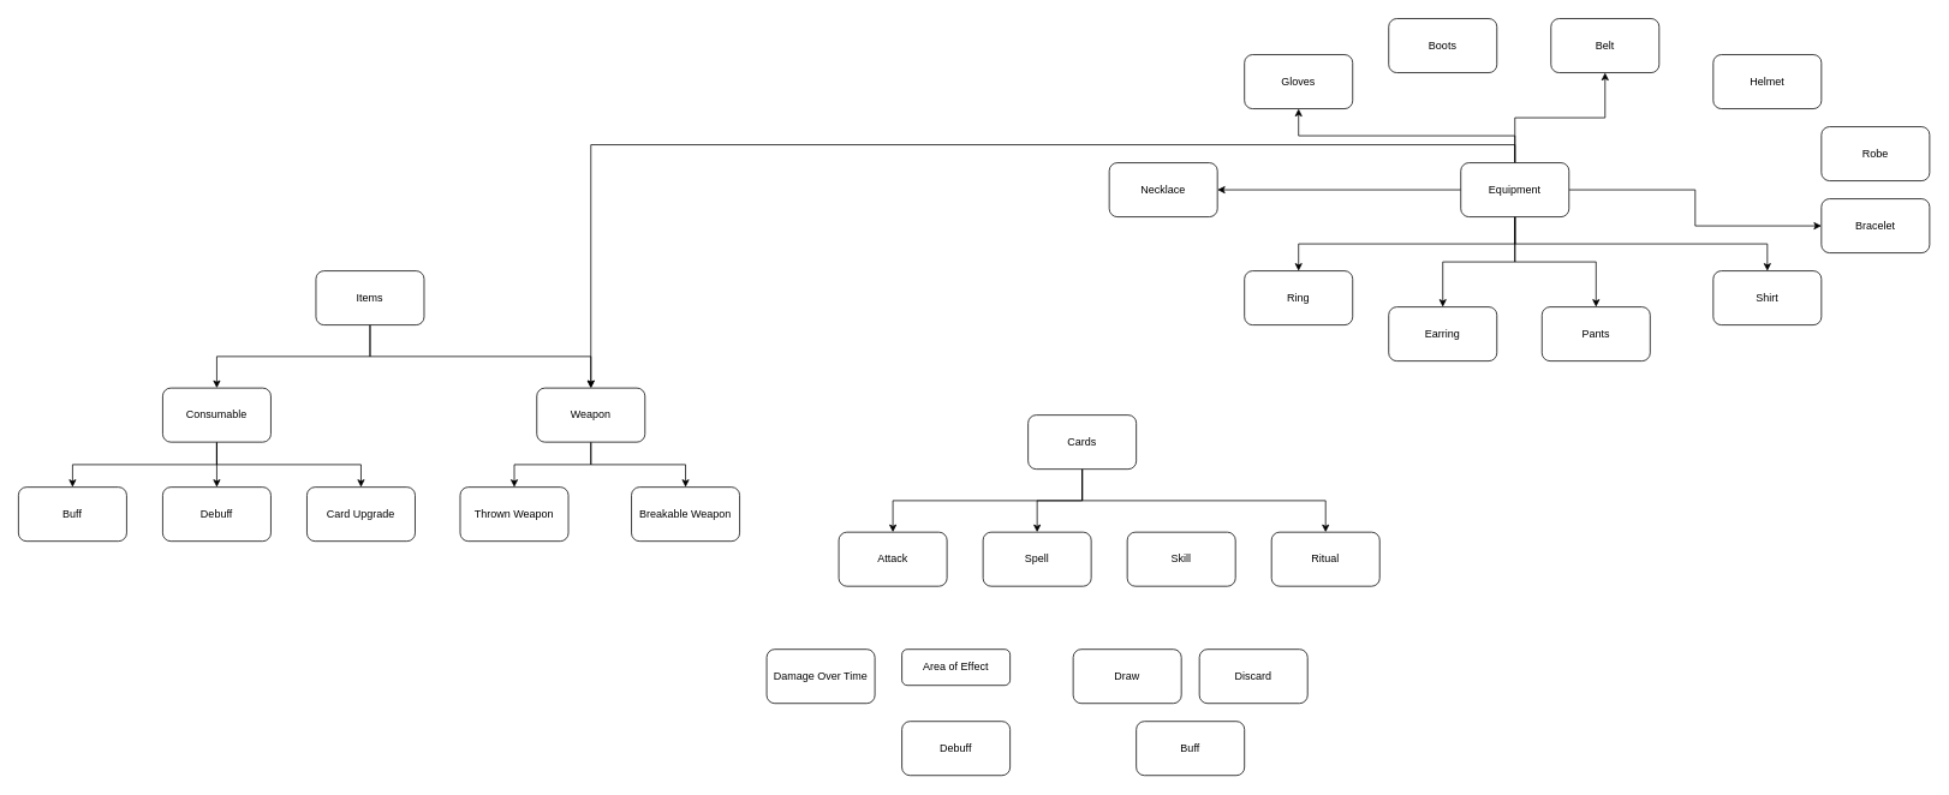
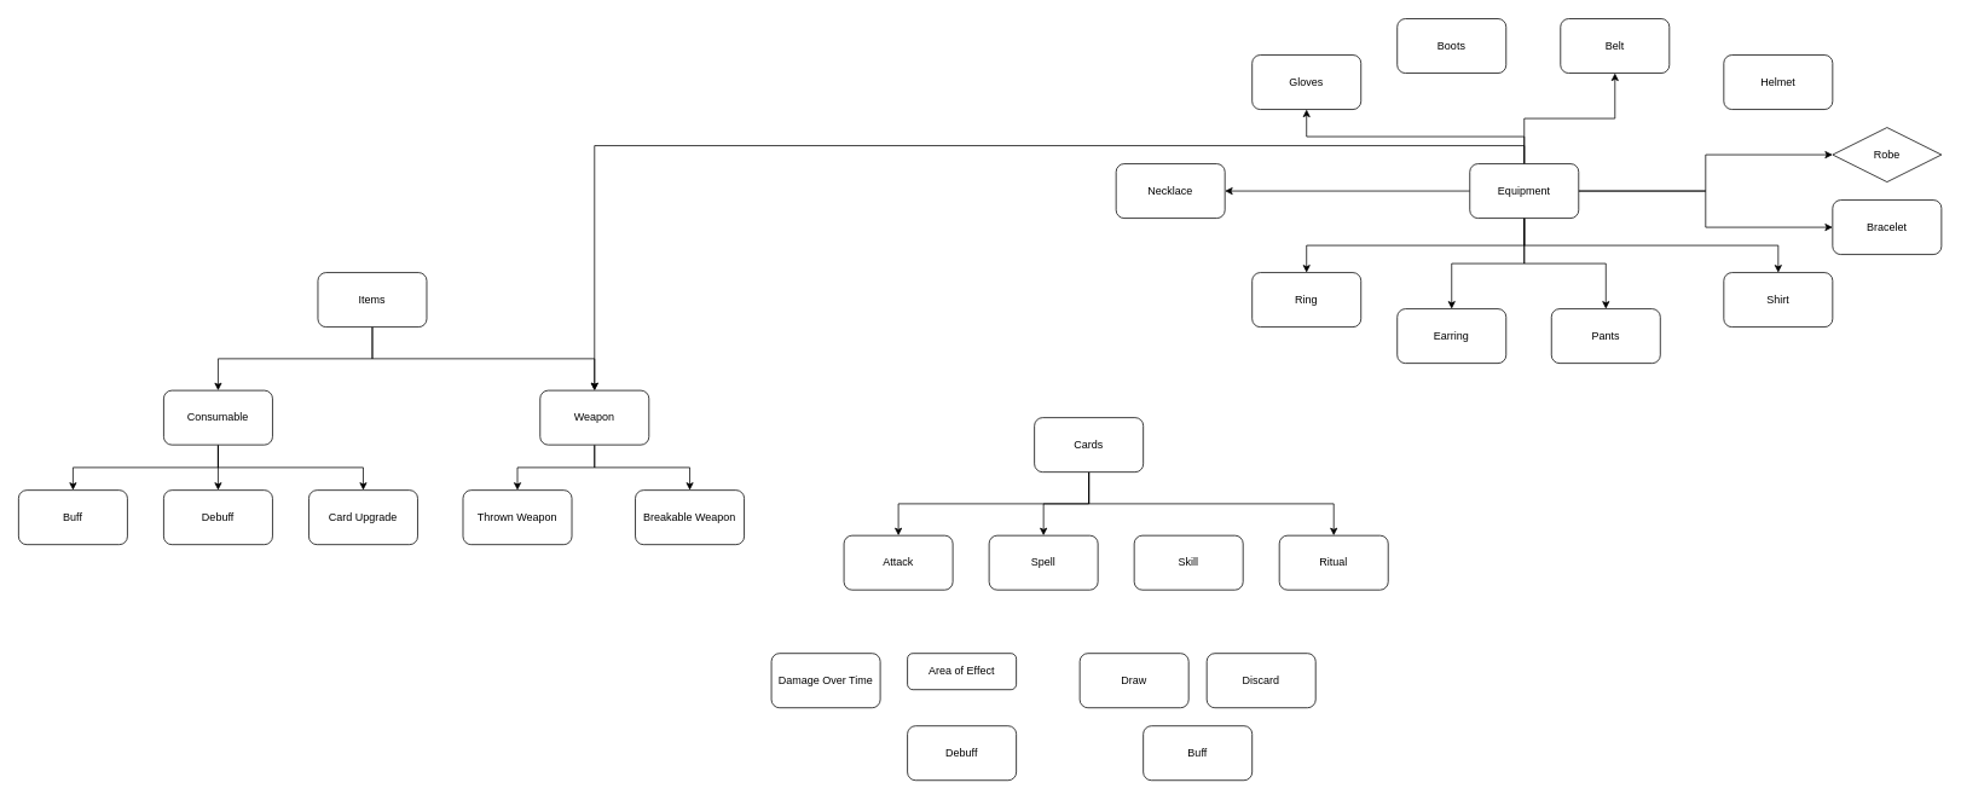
- <mxCell id="41" value="Robe" style="rounded=1;whiteSpace=wrap;html=1;" vertex="1" parent="1"><mxGeometry x="2020" y="140" width="120" height="60" as="geometry" /></mxCell>
+ <mxCell id="41" value="Robe" style="rhombus;whiteSpace=wrap;html=1;" vertex="1" parent="1"><mxGeometry x="2020" y="140" width="120" height="60" as="geometry" /></mxCell>
+ <mxCell id="9" style="edgeStyle=orthogonalEdgeStyle;rounded=0;orthogonalLoop=1;jettySize=auto;html=1;exitX=1;exitY=0.5;exitDx=0;exitDy=0;entryX=0;entryY=0.5;entryDx=0;entryDy=0;" edge="1" parent="1" source="19" target="41"><mxGeometry relative="1" as="geometry" /></mxCell>
